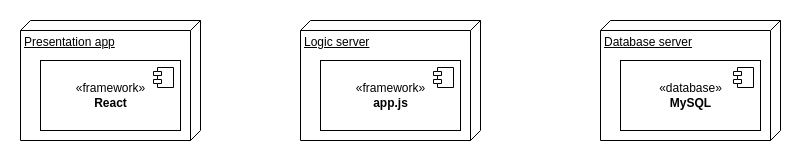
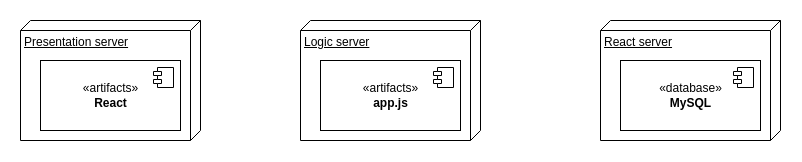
- <mxCell id="3" value="Presentation app" style="verticalAlign=top;align=left;spacingTop=8;spacingLeft=2;spacingRight=12;shape=cube;size=10;direction=south;fontStyle=4;html=1;" vertex="1" parent="2"><mxGeometry width="180" height="120" as="geometry" /></mxCell>
+ <mxCell id="3" value="Presentation server" style="verticalAlign=top;align=left;spacingTop=8;spacingLeft=2;spacingRight=12;shape=cube;size=10;direction=south;fontStyle=4;html=1;" vertex="1" parent="2"><mxGeometry width="180" height="120" as="geometry" /></mxCell>
- <mxCell id="11" value="Database server" style="verticalAlign=top;align=left;spacingTop=8;spacingLeft=2;spacingRight=12;shape=cube;size=10;direction=south;fontStyle=4;html=1;" vertex="1" parent="10"><mxGeometry width="180" height="120" as="geometry" /></mxCell>
+ <mxCell id="11" value="React server" style="verticalAlign=top;align=left;spacingTop=8;spacingLeft=2;spacingRight=12;shape=cube;size=10;direction=south;fontStyle=4;html=1;" vertex="1" parent="10"><mxGeometry width="180" height="120" as="geometry" /></mxCell>
- <mxCell id="4" value="«framework»&lt;br&gt;&lt;b&gt;React&lt;/b&gt;" style="html=1;dropTarget=0;" vertex="1" parent="2"><mxGeometry x="20" y="40" width="140" height="70" as="geometry" /></mxCell>
+ <mxCell id="4" value="«artifacts»&lt;br&gt;&lt;b&gt;React&lt;/b&gt;" style="html=1;dropTarget=0;" vertex="1" parent="2"><mxGeometry x="20" y="40" width="140" height="70" as="geometry" /></mxCell>
- <mxCell id="8" value="«framework»&lt;br&gt;&lt;b&gt;app.js&lt;/b&gt;" style="html=1;dropTarget=0;" vertex="1" parent="6"><mxGeometry x="20" y="40" width="140" height="70" as="geometry" /></mxCell>
+ <mxCell id="8" value="«artifacts»&lt;br&gt;&lt;b&gt;app.js&lt;/b&gt;" style="html=1;dropTarget=0;" vertex="1" parent="6"><mxGeometry x="20" y="40" width="140" height="70" as="geometry" /></mxCell>
